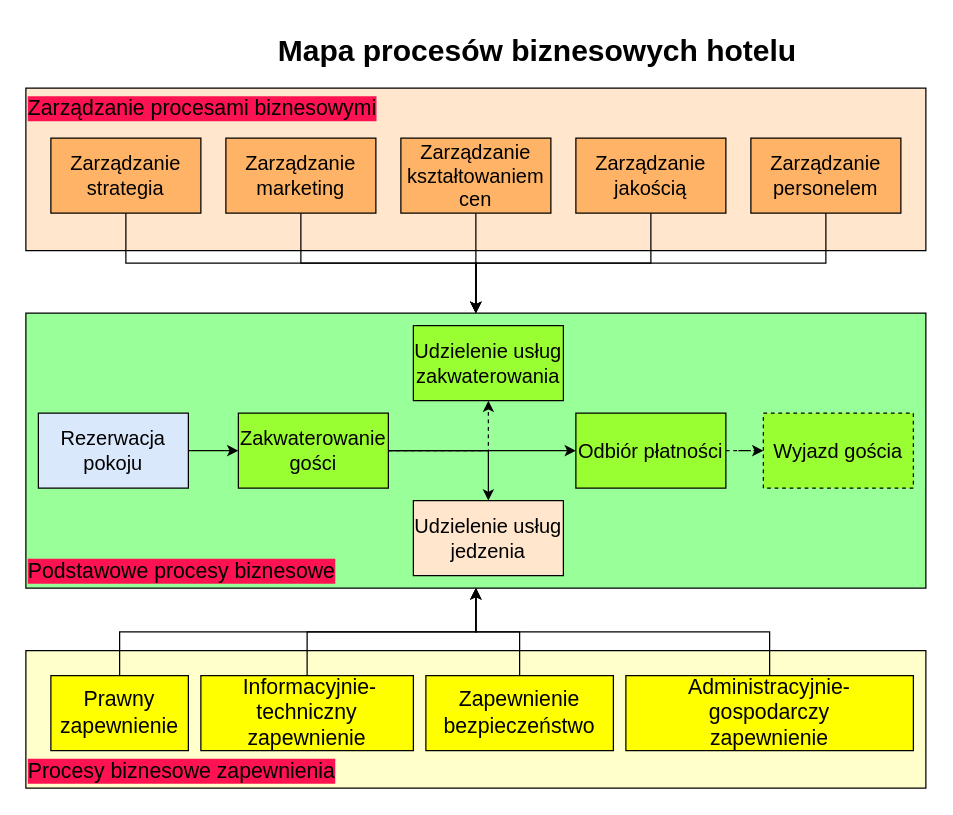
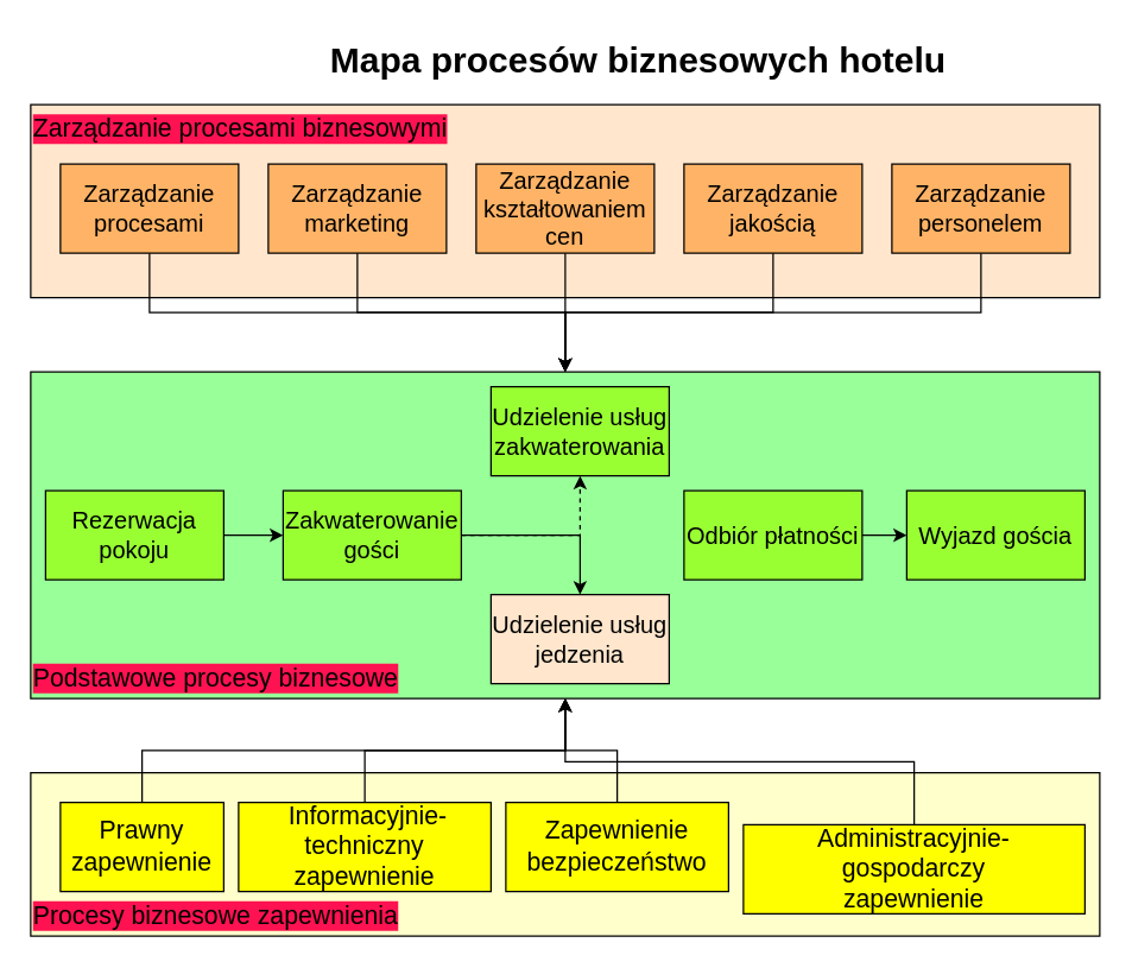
- <mxCell id="6" value="&lt;div style=&quot;font-size: 16px&quot;&gt;&lt;font style=&quot;font-size: 16px&quot;&gt;Zarządzanie&lt;/font&gt;&lt;/div&gt;&lt;div style=&quot;font-size: 16px&quot;&gt;&lt;font style=&quot;font-size: 16px&quot;&gt;strategia&lt;/font&gt;&lt;/div&gt;" style="rounded=0;whiteSpace=wrap;html=1;fillColor=#FFB366;" vertex="1" parent="1"><mxGeometry x="40" y="110" width="120" height="60" as="geometry" /></mxCell>
+ <mxCell id="6" value="&lt;div style=&quot;font-size: 16px&quot;&gt;&lt;font style=&quot;font-size: 16px&quot;&gt;Zarządzanie&lt;/font&gt;&lt;/div&gt;&lt;div style=&quot;font-size: 16px&quot;&gt;&lt;font style=&quot;font-size: 16px&quot;&gt;procesami&lt;/font&gt;&lt;/div&gt;" style="rounded=0;whiteSpace=wrap;html=1;fillColor=#FFB366;" vertex="1" parent="1"><mxGeometry x="40" y="110" width="120" height="60" as="geometry" /></mxCell>
- <mxCell id="17" value="Rezerwacja pokoju&lt;br style=&quot;font-size: 16px;&quot;&gt;" style="rounded=0;whiteSpace=wrap;html=1;fontSize=16;fillColor=#dae8fc;" vertex="1" parent="1"><mxGeometry x="30" y="330" width="120" height="60" as="geometry" /></mxCell>
+ <mxCell id="17" value="Rezerwacja pokoju&lt;br style=&quot;font-size: 16px;&quot;&gt;" style="rounded=0;whiteSpace=wrap;html=1;fontSize=16;fillColor=#99FF33;" vertex="1" parent="1"><mxGeometry x="30" y="330" width="120" height="60" as="geometry" /></mxCell>
- <mxCell id="26" value="" style="edgeStyle=orthogonalEdgeStyle;rounded=0;orthogonalLoop=1;jettySize=auto;html=1;exitX=1;exitY=0.5;exitDx=0;exitDy=0;" edge="1" parent="1" source="19" target="23"><mxGeometry relative="1" as="geometry"><mxPoint x="320" y="370" as="sourcePoint" /><mxPoint x="400" y="410" as="targetPoint" /></mxGeometry></mxCell>
- <mxCell id="22" value="" style="edgeStyle=orthogonalEdgeStyle;rounded=0;orthogonalLoop=1;jettySize=auto;html=1;fontSize=17;dashed=1;" edge="1" parent="1" source="23" target="24"><mxGeometry relative="1" as="geometry" /></mxCell>
+ <mxCell id="22" value="" style="edgeStyle=orthogonalEdgeStyle;rounded=0;orthogonalLoop=1;jettySize=auto;html=1;fontSize=17;" edge="1" parent="1" source="23" target="24"><mxGeometry relative="1" as="geometry" /></mxCell>
- <mxCell id="24" value="Wyjazd gościa" style="rounded=0;whiteSpace=wrap;html=1;fontSize=16;fillColor=#99FF33;dashed=1;" vertex="1" parent="1"><mxGeometry x="610" y="330" width="120" height="60" as="geometry" /></mxCell>
+ <mxCell id="24" value="Wyjazd gościa" style="rounded=0;whiteSpace=wrap;html=1;fontSize=16;fillColor=#99FF33;" vertex="1" parent="1"><mxGeometry x="610" y="330" width="120" height="60" as="geometry" /></mxCell>
- <mxCell id="33" value="&lt;div style=&quot;font-size: 17px&quot;&gt;&lt;div&gt;Administracyjnie-&lt;/div&gt;&lt;div&gt;gospodarczy&lt;/div&gt;&lt;div&gt;zapewnienie&lt;/div&gt;&lt;/div&gt;" style="rounded=0;whiteSpace=wrap;html=1;fontSize=16;fillColor=#FFFF00;" vertex="1" parent="1"><mxGeometry x="500" y="540" width="230" height="60" as="geometry" /></mxCell>
+ <mxCell id="33" value="&lt;div style=&quot;font-size: 17px&quot;&gt;&lt;div&gt;Administracyjnie-&lt;/div&gt;&lt;div&gt;gospodarczy&lt;/div&gt;&lt;div&gt;zapewnienie&lt;/div&gt;&lt;/div&gt;" style="rounded=0;whiteSpace=wrap;html=1;fontSize=16;fillColor=#FFFF00;" vertex="1" parent="1"><mxGeometry x="500" y="555" width="230" height="60" as="geometry" /></mxCell>
